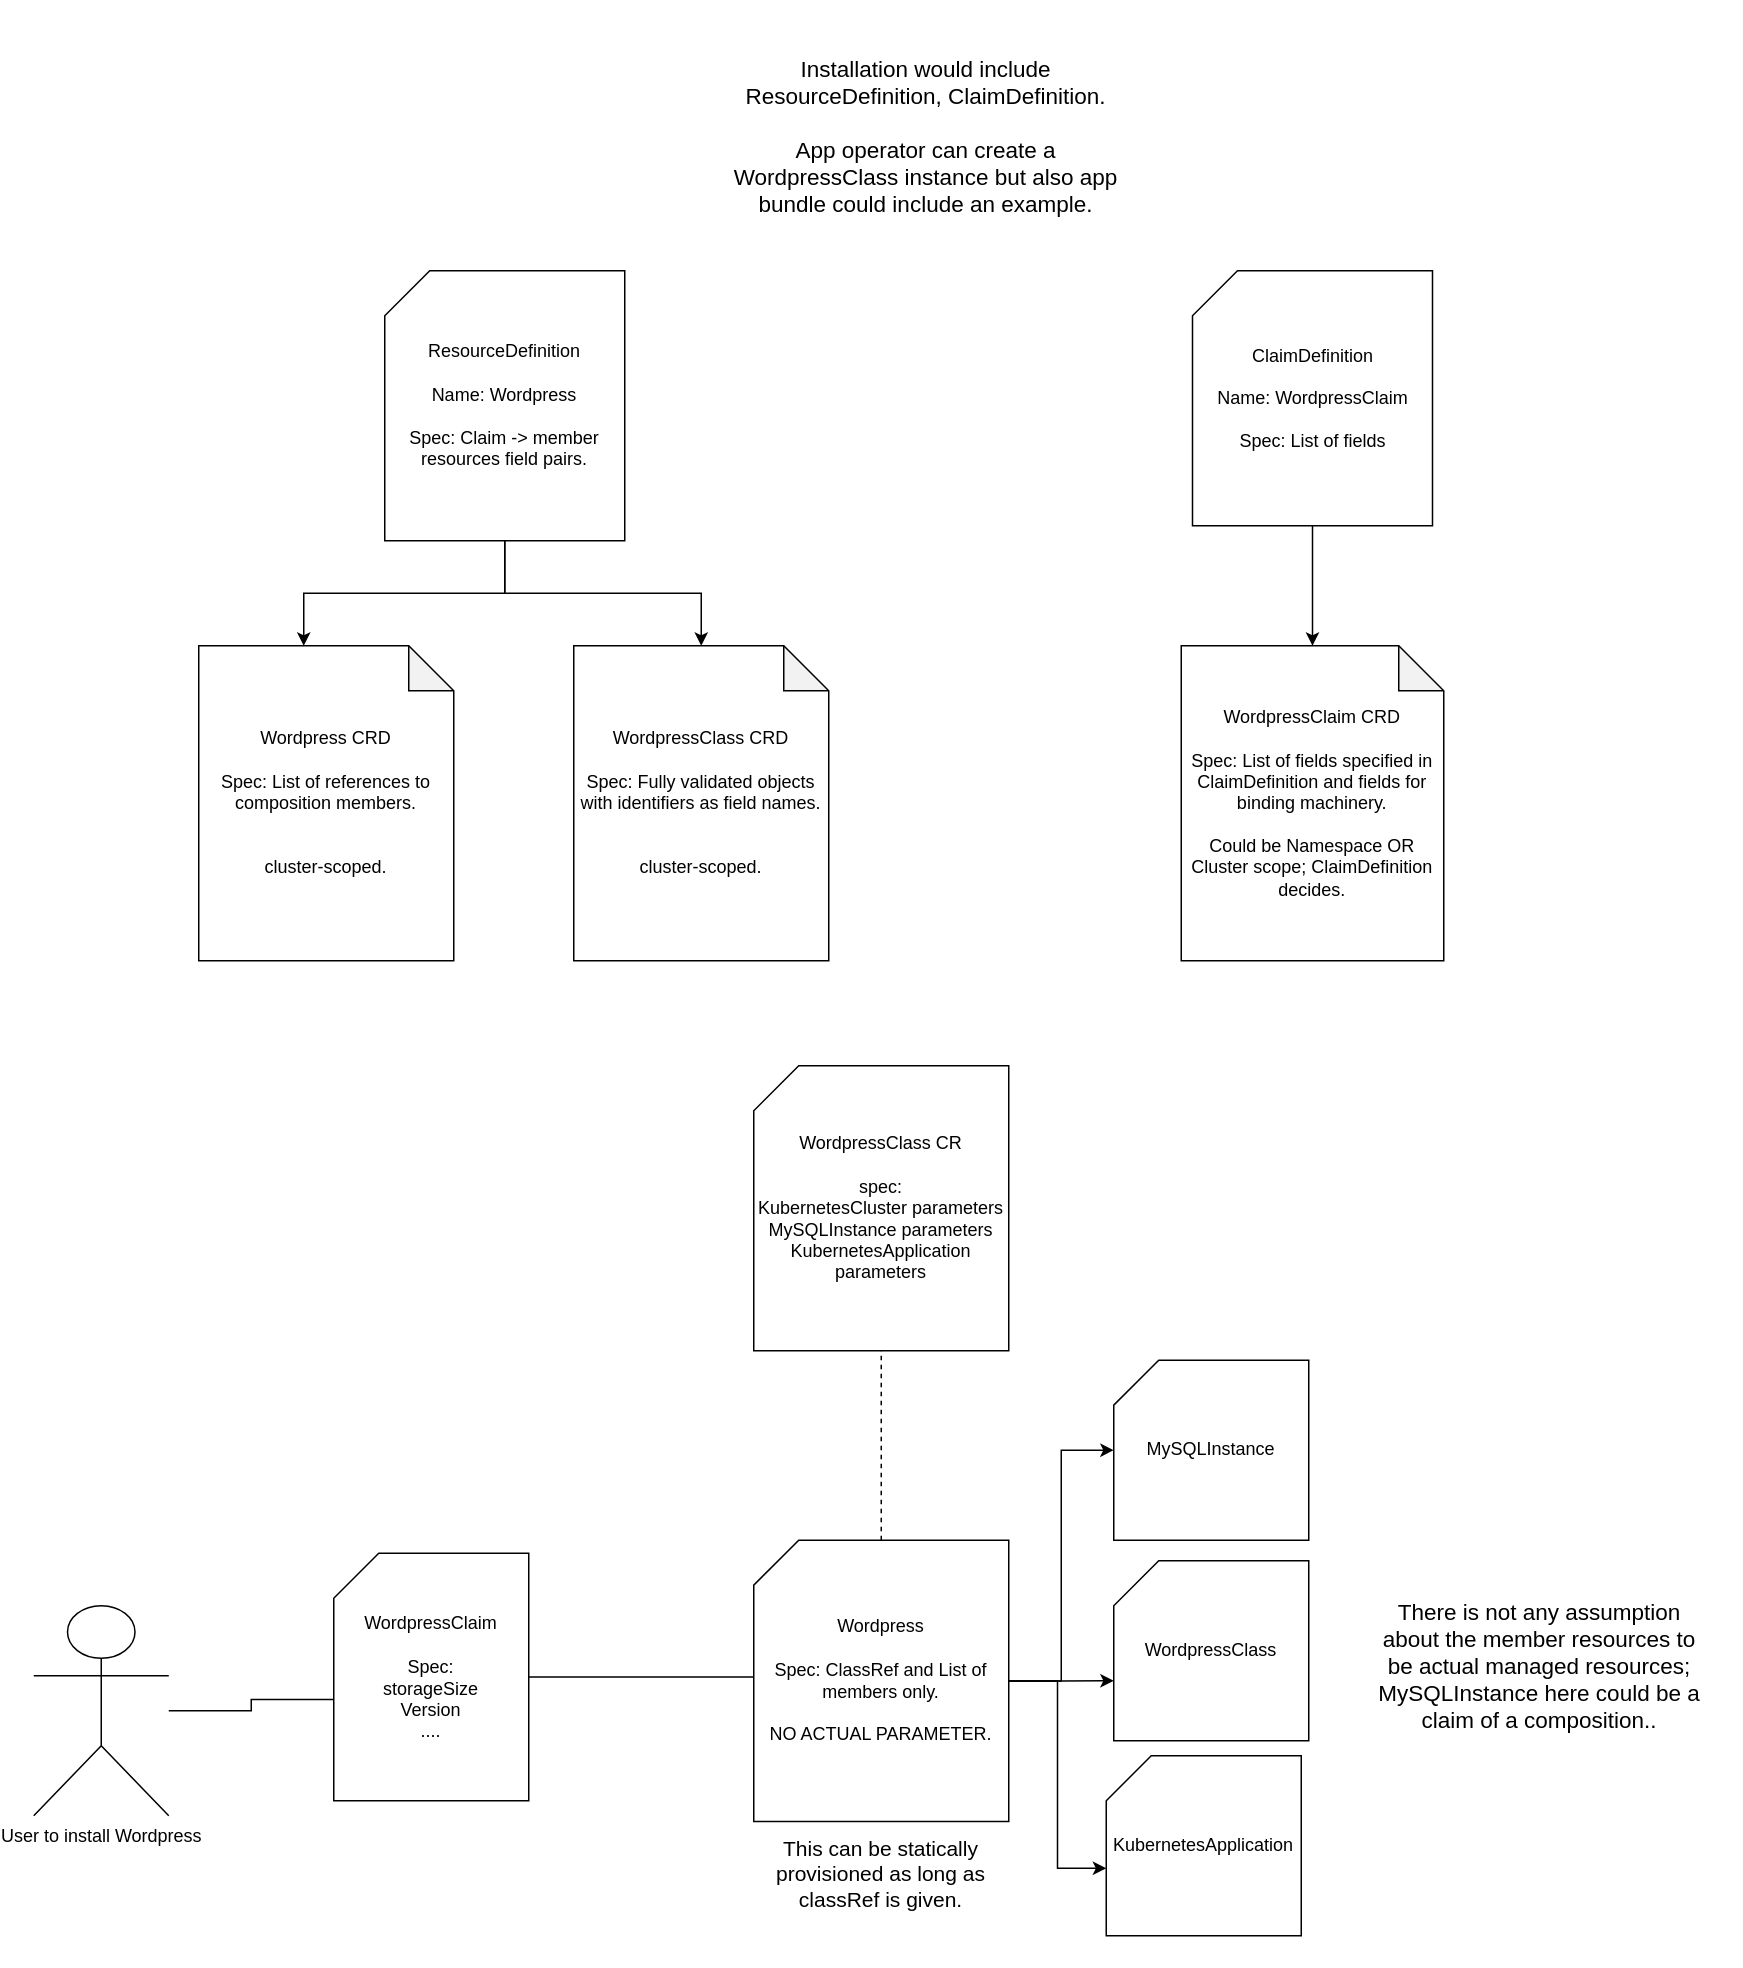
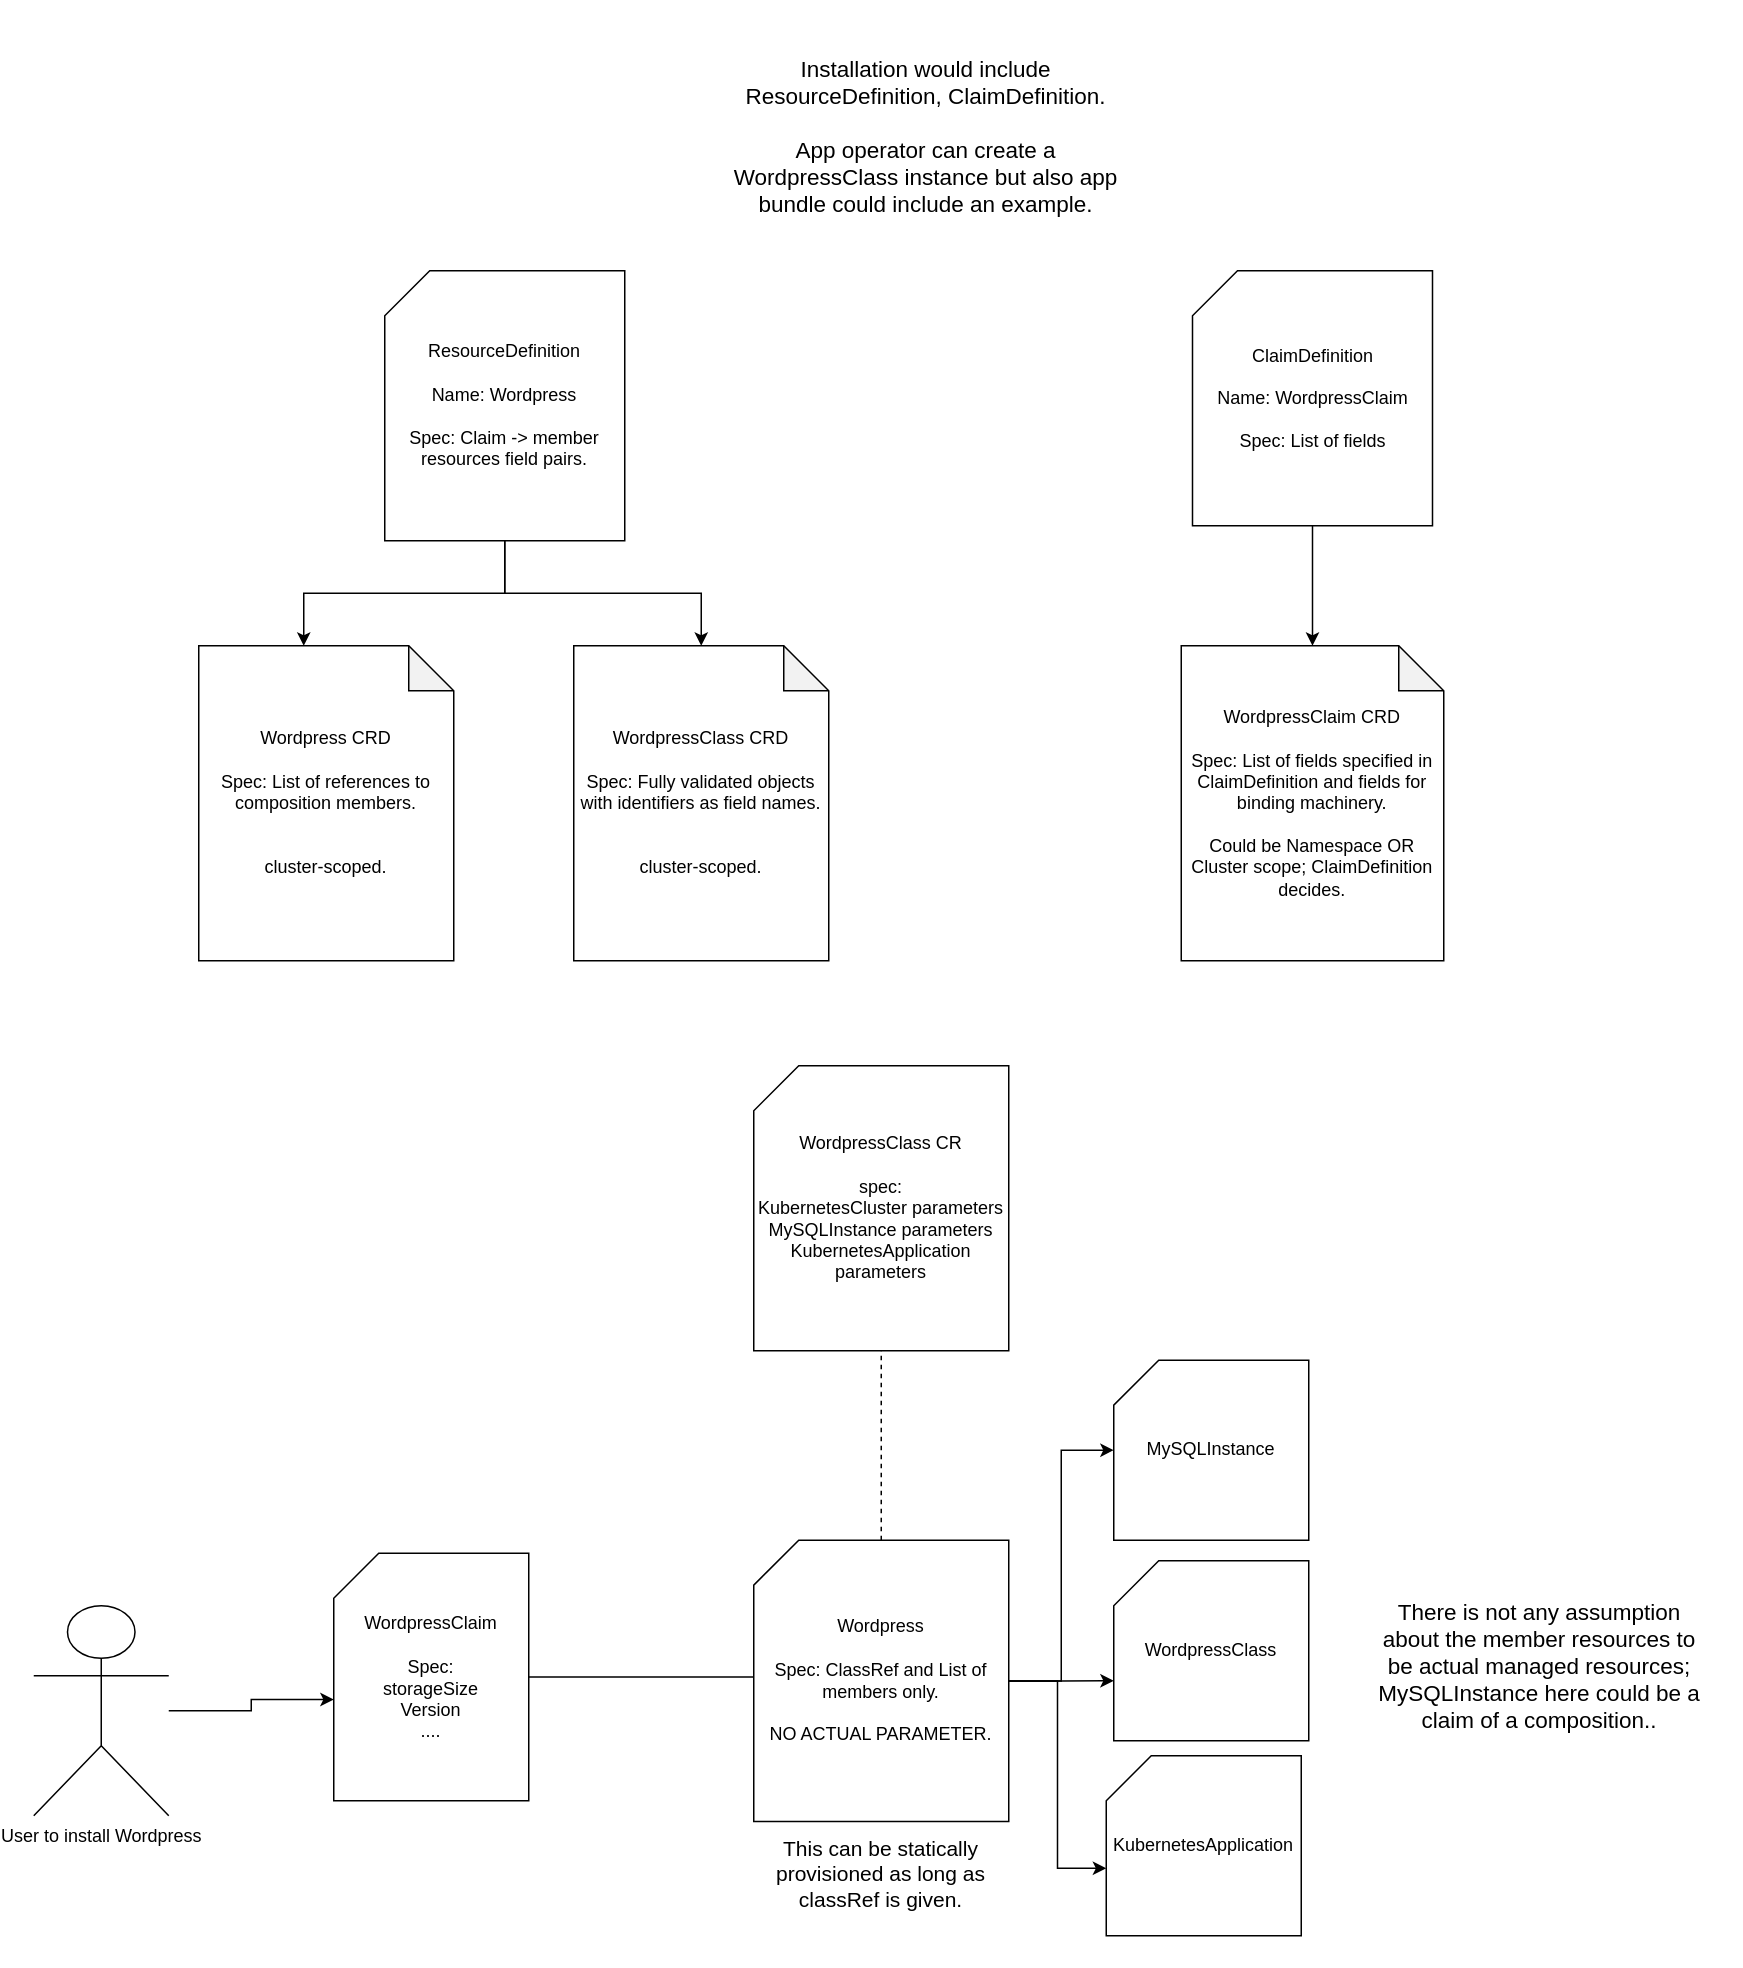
- <mxCell id="10" style="edgeStyle=orthogonalEdgeStyle;rounded=0;orthogonalLoop=1;jettySize=auto;html=1;entryX=0;entryY=0;entryDx=0;entryDy=97.5;entryPerimeter=0;endArrow=none;" edge="1" parent="1" source="11" target="13"><mxGeometry relative="1" as="geometry" /></mxCell>
+ <mxCell id="10" style="edgeStyle=orthogonalEdgeStyle;rounded=0;orthogonalLoop=1;jettySize=auto;html=1;entryX=0;entryY=0;entryDx=0;entryDy=97.5;entryPerimeter=0;" edge="1" parent="1" source="11" target="13"><mxGeometry relative="1" as="geometry" /></mxCell>
